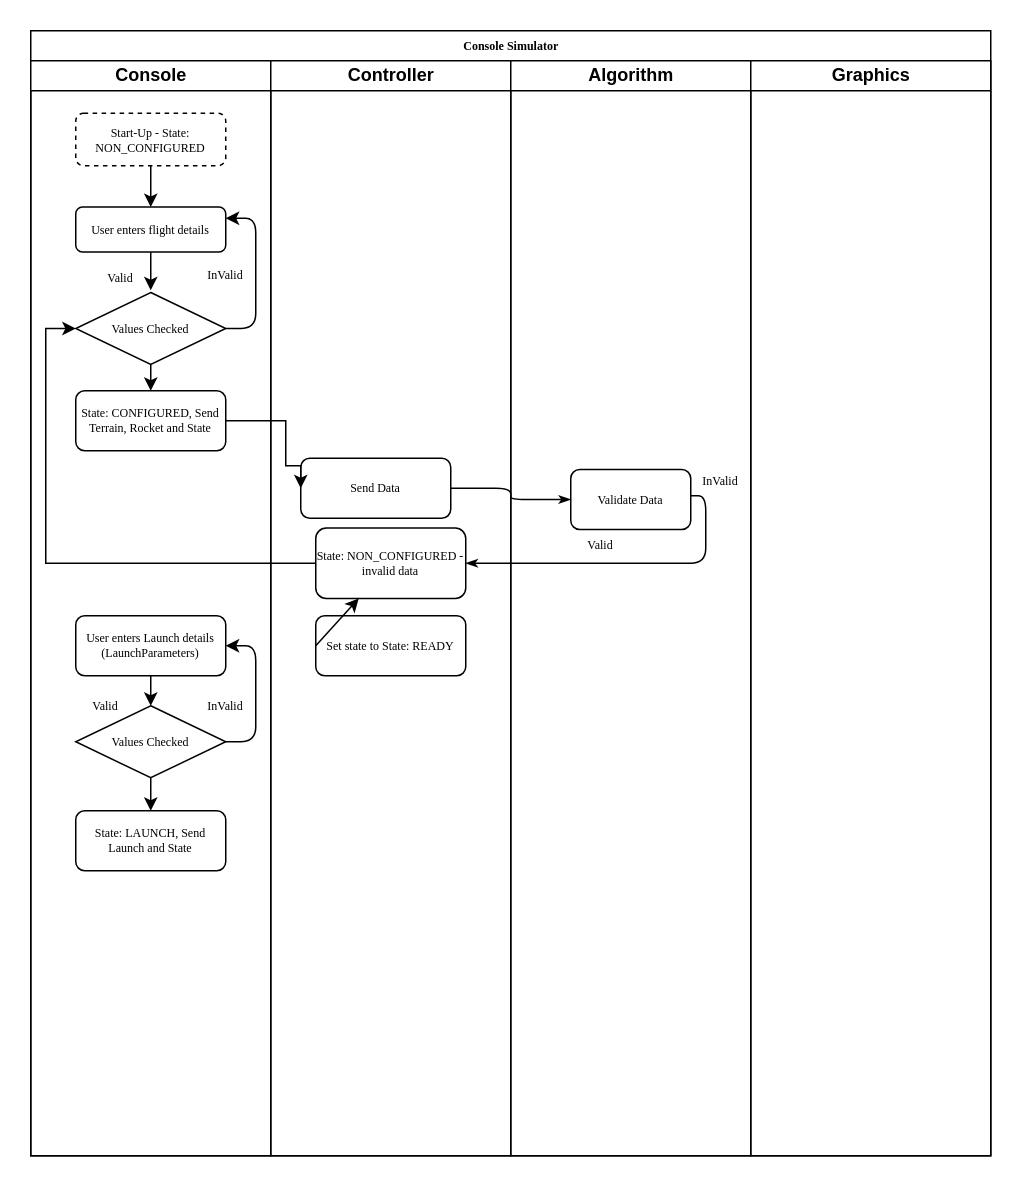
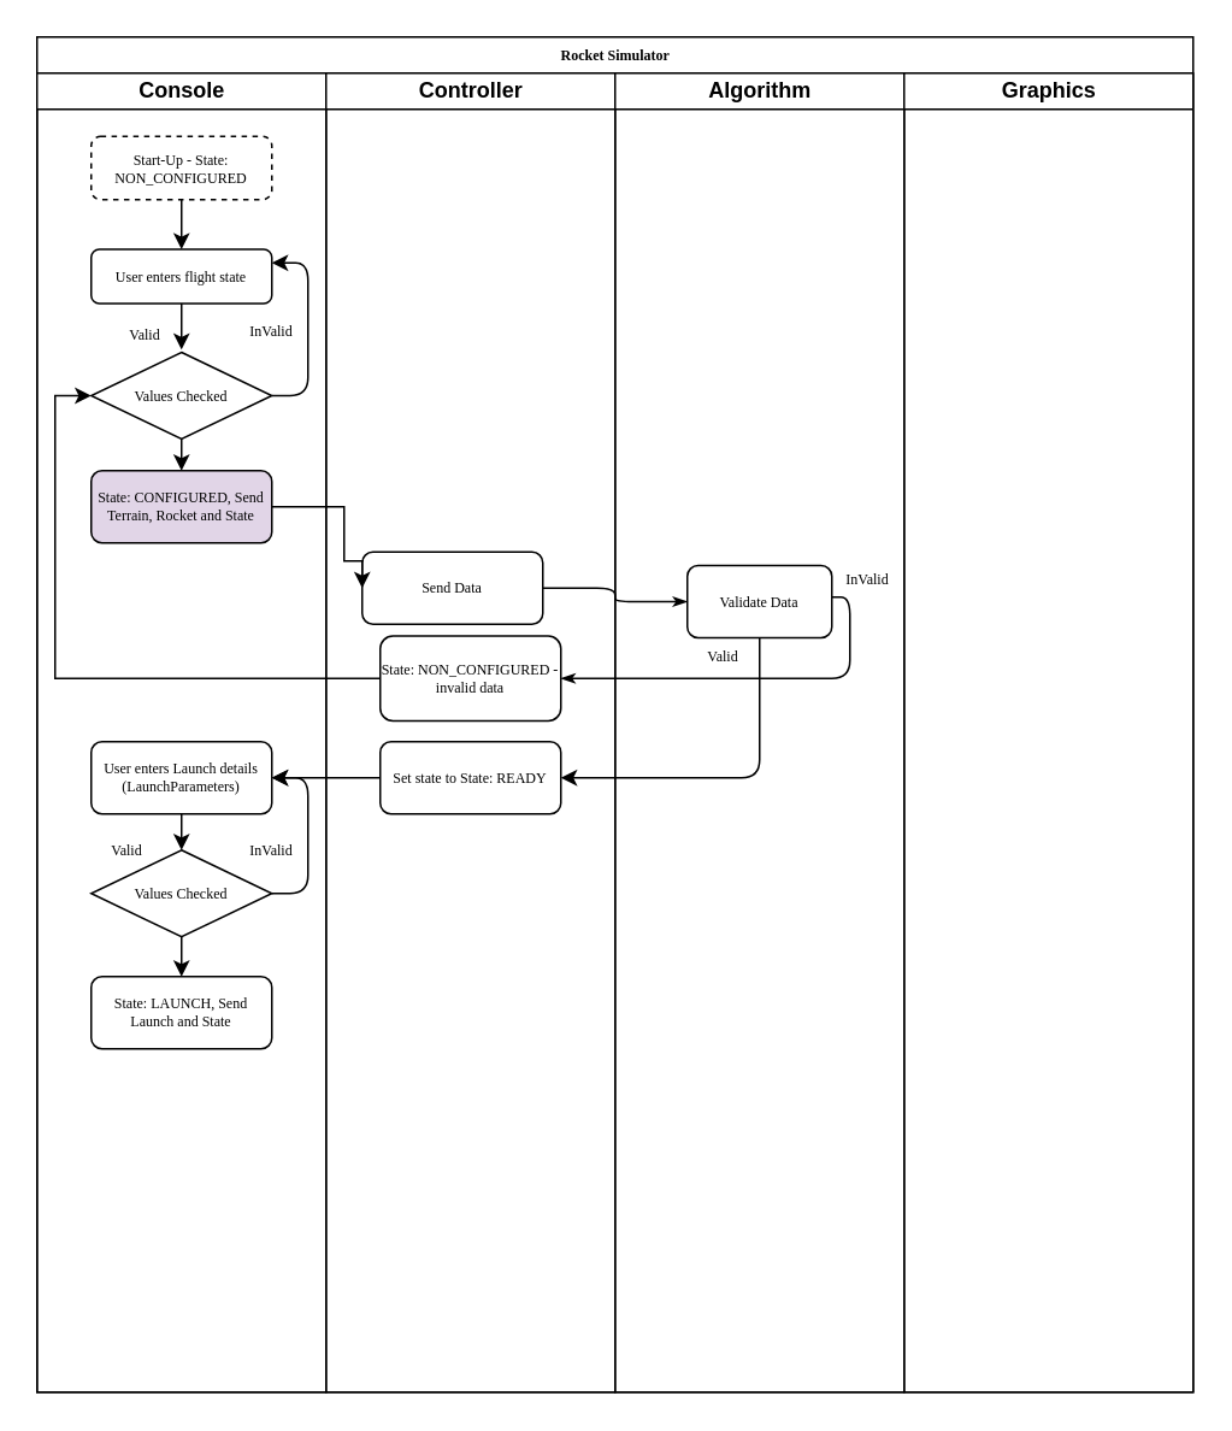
- <mxCell id="2" value="Console Simulator" style="swimlane;html=1;childLayout=stackLayout;startSize=20;rounded=0;shadow=0;labelBackgroundColor=none;strokeColor=#000000;strokeWidth=1;fillColor=#ffffff;fontFamily=Verdana;fontSize=8;fontColor=#000000;align=center;" parent="1" vertex="1"><mxGeometry x="20" y="20" width="640" height="750" as="geometry" /></mxCell>
+ <mxCell id="2" value="Rocket Simulator" style="swimlane;html=1;childLayout=stackLayout;startSize=20;rounded=0;shadow=0;labelBackgroundColor=none;strokeColor=#000000;strokeWidth=1;fillColor=#ffffff;fontFamily=Verdana;fontSize=8;fontColor=#000000;align=center;" parent="1" vertex="1"><mxGeometry x="20" y="20" width="640" height="750" as="geometry" /></mxCell>
- <mxCell id="6" value="User enters flight details" style="rounded=1;whiteSpace=wrap;html=1;shadow=0;labelBackgroundColor=none;strokeColor=#000000;strokeWidth=1;fillColor=#ffffff;fontFamily=Verdana;fontSize=8;fontColor=#000000;align=center;" parent="3" vertex="1"><mxGeometry x="30" y="97.5" width="100" height="30" as="geometry" /></mxCell>
+ <mxCell id="6" value="User enters flight state" style="rounded=1;whiteSpace=wrap;html=1;shadow=0;labelBackgroundColor=none;strokeColor=#000000;strokeWidth=1;fillColor=#ffffff;fontFamily=Verdana;fontSize=8;fontColor=#000000;align=center;" parent="3" vertex="1"><mxGeometry x="30" y="97.5" width="100" height="30" as="geometry" /></mxCell>
- <mxCell id="11" value="State: CONFIGURED, Send Terrain, Rocket and State" style="rounded=1;whiteSpace=wrap;html=1;shadow=0;fontFamily=Verdana;fontSize=8;" vertex="1" parent="3"><mxGeometry x="30" y="220" width="100" height="40" as="geometry" /></mxCell>
+ <mxCell id="11" value="State: CONFIGURED, Send Terrain, Rocket and State" style="rounded=1;whiteSpace=wrap;html=1;shadow=0;fontFamily=Verdana;fontSize=8;fillColor=#e1d5e7;" vertex="1" parent="3"><mxGeometry x="30" y="220" width="100" height="40" as="geometry" /></mxCell>
- <mxCell id="32" value="" style="endArrow=classic;html=1;fontFamily=Verdana;fontSize=8;exitX=0;exitY=0.5;exitDx=0;exitDy=0;" edge="1" parent="2" source="20" target="21"><mxGeometry width="50" height="50" relative="1" as="geometry"><mxPoint y="820" as="sourcePoint" /><mxPoint x="50" y="770" as="targetPoint" /></mxGeometry></mxCell>
+ <mxCell id="32" value="" style="endArrow=classic;html=1;fontFamily=Verdana;fontSize=8;exitX=0;exitY=0.5;exitDx=0;exitDy=0;entryX=1;entryY=0.5;entryDx=0;entryDy=0;" edge="1" parent="2" source="20" target="12"><mxGeometry width="50" height="50" relative="1" as="geometry"><mxPoint y="820" as="sourcePoint" /><mxPoint x="50" y="770" as="targetPoint" /></mxGeometry></mxCell>
+ <mxCell id="30" value="" style="edgeStyle=elbowEdgeStyle;elbow=vertical;endArrow=classic;html=1;fontFamily=Verdana;fontSize=8;exitX=0.5;exitY=1;exitDx=0;exitDy=0;entryX=1;entryY=0.5;entryDx=0;entryDy=0;" edge="1" parent="2" source="23" target="20"><mxGeometry width="50" height="50" relative="1" as="geometry"><mxPoint y="820" as="sourcePoint" /><mxPoint x="380" y="430" as="targetPoint" /><Array as="points"><mxPoint x="390" y="410" /><mxPoint x="370" y="413" /><mxPoint x="310" y="370" /><mxPoint x="310" y="370" /><mxPoint x="390" y="355" /></Array></mxGeometry></mxCell>
